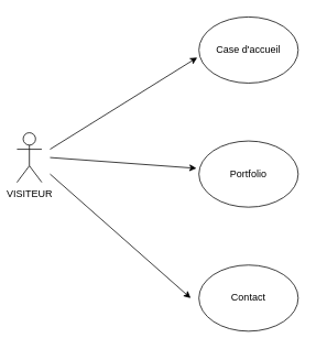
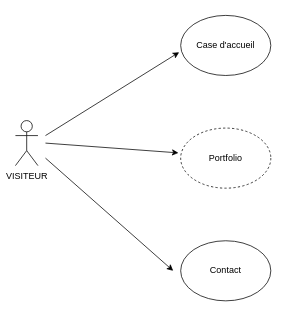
- <mxCell id="4" value="Portfolio" style="ellipse;whiteSpace=wrap;html=1;" vertex="1" parent="1"><mxGeometry x="240" y="170" width="120" height="80" as="geometry" /></mxCell>
+ <mxCell id="4" value="Portfolio" style="ellipse;whiteSpace=wrap;html=1;dashed=1;" vertex="1" parent="1"><mxGeometry x="240" y="170" width="120" height="80" as="geometry" /></mxCell>
